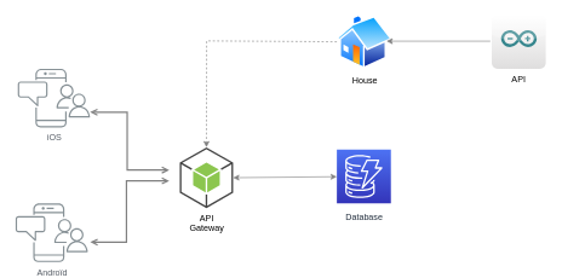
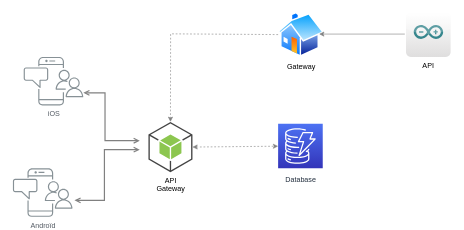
- <mxCell id="9" value="House" style="image;aspect=fixed;perimeter=ellipsePerimeter;html=1;align=center;shadow=0;dashed=0;spacingTop=3;image=img/lib/active_directory/home.svg;" vertex="1" parent="1"><mxGeometry x="463.5" y="20" width="76.8" height="74.5" as="geometry" /></mxCell>
+ <mxCell id="9" value="Gateway" style="image;aspect=fixed;perimeter=ellipsePerimeter;html=1;align=center;shadow=0;dashed=0;spacingTop=3;image=img/lib/active_directory/home.svg;" vertex="1" parent="1"><mxGeometry x="463.5" y="20" width="76.8" height="74.5" as="geometry" /></mxCell>
- <mxCell id="4" value="iOS" style="outlineConnect=0;gradientColor=none;fontColor=#545B64;strokeColor=none;fillColor=#879196;dashed=0;verticalLabelPosition=bottom;verticalAlign=top;align=center;html=1;fontSize=12;fontStyle=0;aspect=fixed;shape=mxgraph.aws4.illustration_notification;pointerEvents=1;labelBackgroundColor=#ffffff;" parent="1" vertex="1"><mxGeometry x="23.5" y="94.5" width="100" height="81" as="geometry" /></mxCell>
+ <mxCell id="4" value="iOS" style="outlineConnect=0;gradientColor=none;fontColor=#545B64;strokeColor=none;fillColor=#879196;dashed=0;verticalLabelPosition=bottom;verticalAlign=top;align=center;html=1;fontSize=12;fontStyle=0;aspect=fixed;shape=mxgraph.aws4.illustration_notification;pointerEvents=1;labelBackgroundColor=#ffffff;" parent="1" vertex="1"><mxGeometry x="38.5" y="94.5" width="100" height="81" as="geometry" /></mxCell>
- <mxCell id="12" value="" style="endArrow=classic;startArrow=classic;html=1;rounded=0;exitX=1;exitY=0.5;exitDx=0;exitDy=0;exitPerimeter=0;strokeColor=#808080;" edge="1" parent="1" source="7" target="5"><mxGeometry width="50" height="50" relative="1" as="geometry"><mxPoint x="78" y="296" as="sourcePoint" /><mxPoint x="128" y="246" as="targetPoint" /></mxGeometry></mxCell>
+ <mxCell id="12" value="" style="endArrow=classic;startArrow=classic;html=1;rounded=0;exitX=1;exitY=0.5;exitDx=0;exitDy=0;exitPerimeter=0;strokeColor=#808080;dashed=1;" edge="1" parent="1" source="7" target="5"><mxGeometry width="50" height="50" relative="1" as="geometry"><mxPoint x="78" y="296" as="sourcePoint" /><mxPoint x="128" y="246" as="targetPoint" /></mxGeometry></mxCell>
